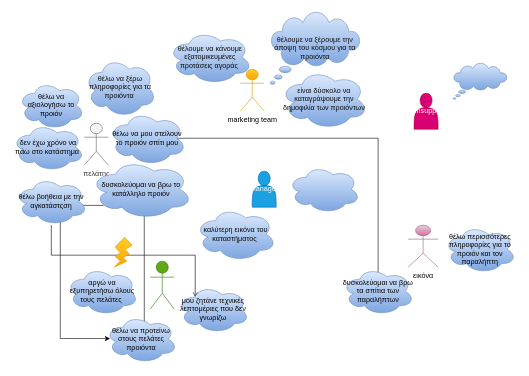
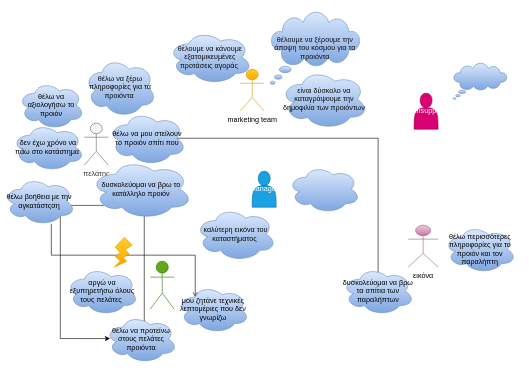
- <mxCell id="12" value="θέλω να μου στείλουν το προιόν σπίτι μου" style="ellipse;shape=cloud;whiteSpace=wrap;html=1;align=center;fillColor=#dae8fc;strokeColor=#6c8ebf;gradientColor=#7ea6e0;fontColor=#000000;" parent="1" vertex="1"><mxGeometry x="180" y="185" width="130" height="90" as="geometry" /></mxCell>
+ <mxCell id="12" value="θέλω να μου στείλουν το προιόν σπίτι που" style="ellipse;shape=cloud;whiteSpace=wrap;html=1;align=center;fillColor=#dae8fc;strokeColor=#6c8ebf;gradientColor=#7ea6e0;fontColor=#000000;" parent="1" vertex="1"><mxGeometry x="180" y="185" width="130" height="90" as="geometry" /></mxCell>
- <mxCell id="19" value="θέλω βοήθεια με την αγκατάστςση" style="ellipse;shape=cloud;whiteSpace=wrap;html=1;align=center;fillColor=#dae8fc;strokeColor=#6c8ebf;gradientColor=#7ea6e0;fontColor=#000000;" parent="1" vertex="1"><mxGeometry x="25" y="295" width="120" height="80" as="geometry" /></mxCell>
+ <mxCell id="19" value="θέλω βοήθεια με την αγκατάστςση" style="ellipse;shape=cloud;whiteSpace=wrap;html=1;align=center;fillColor=#dae8fc;strokeColor=#6c8ebf;gradientColor=#7ea6e0;fontColor=#000000;" parent="1" vertex="1"><mxGeometry x="5" y="295" width="120" height="80" as="geometry" /></mxCell>
